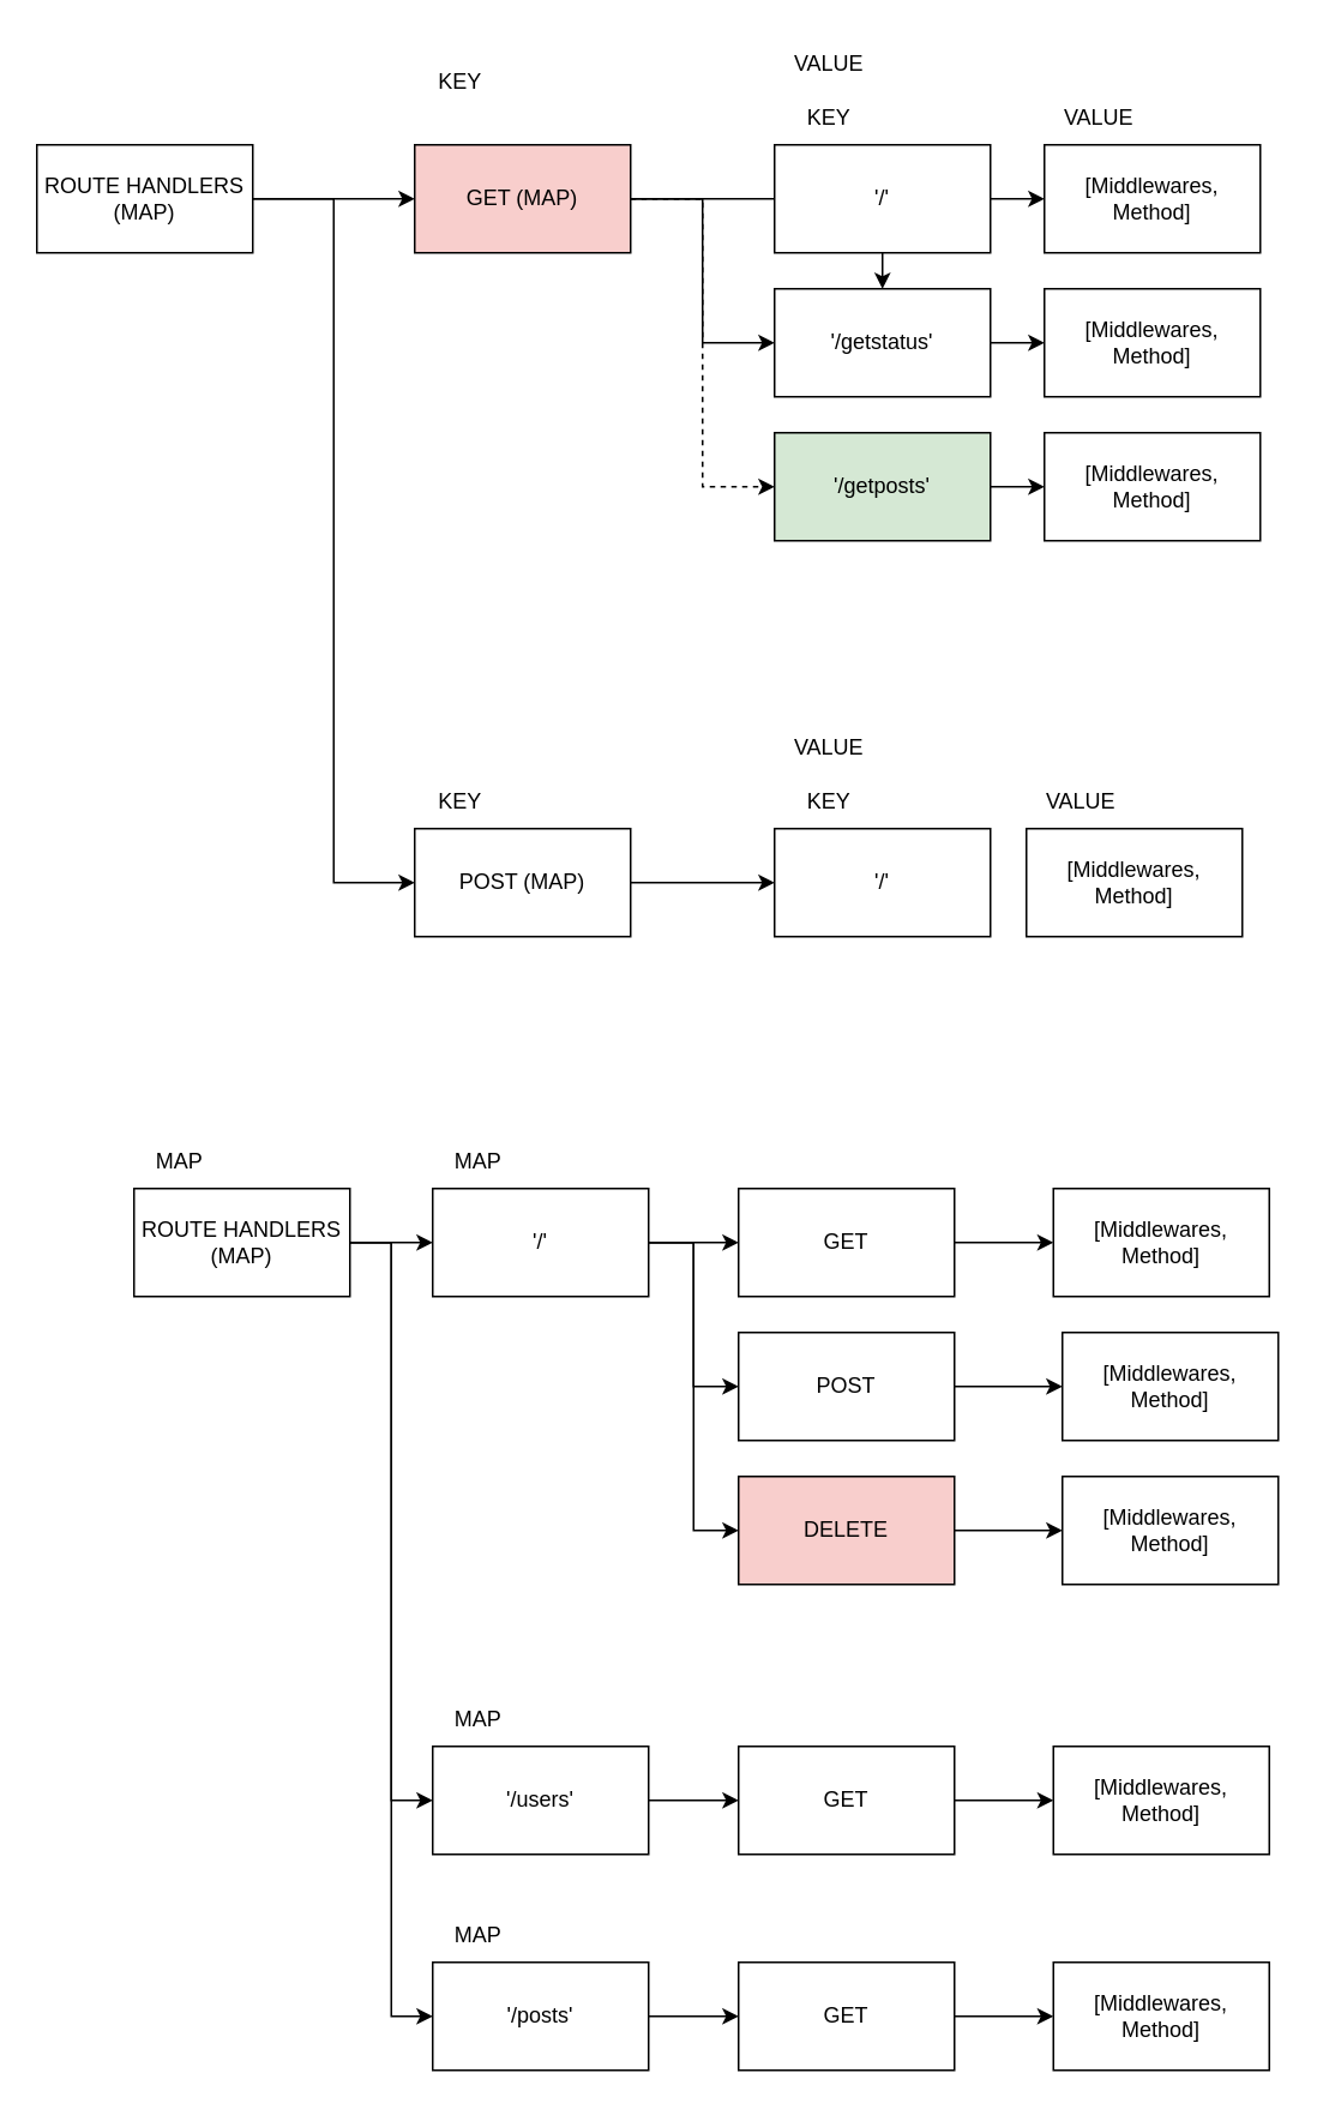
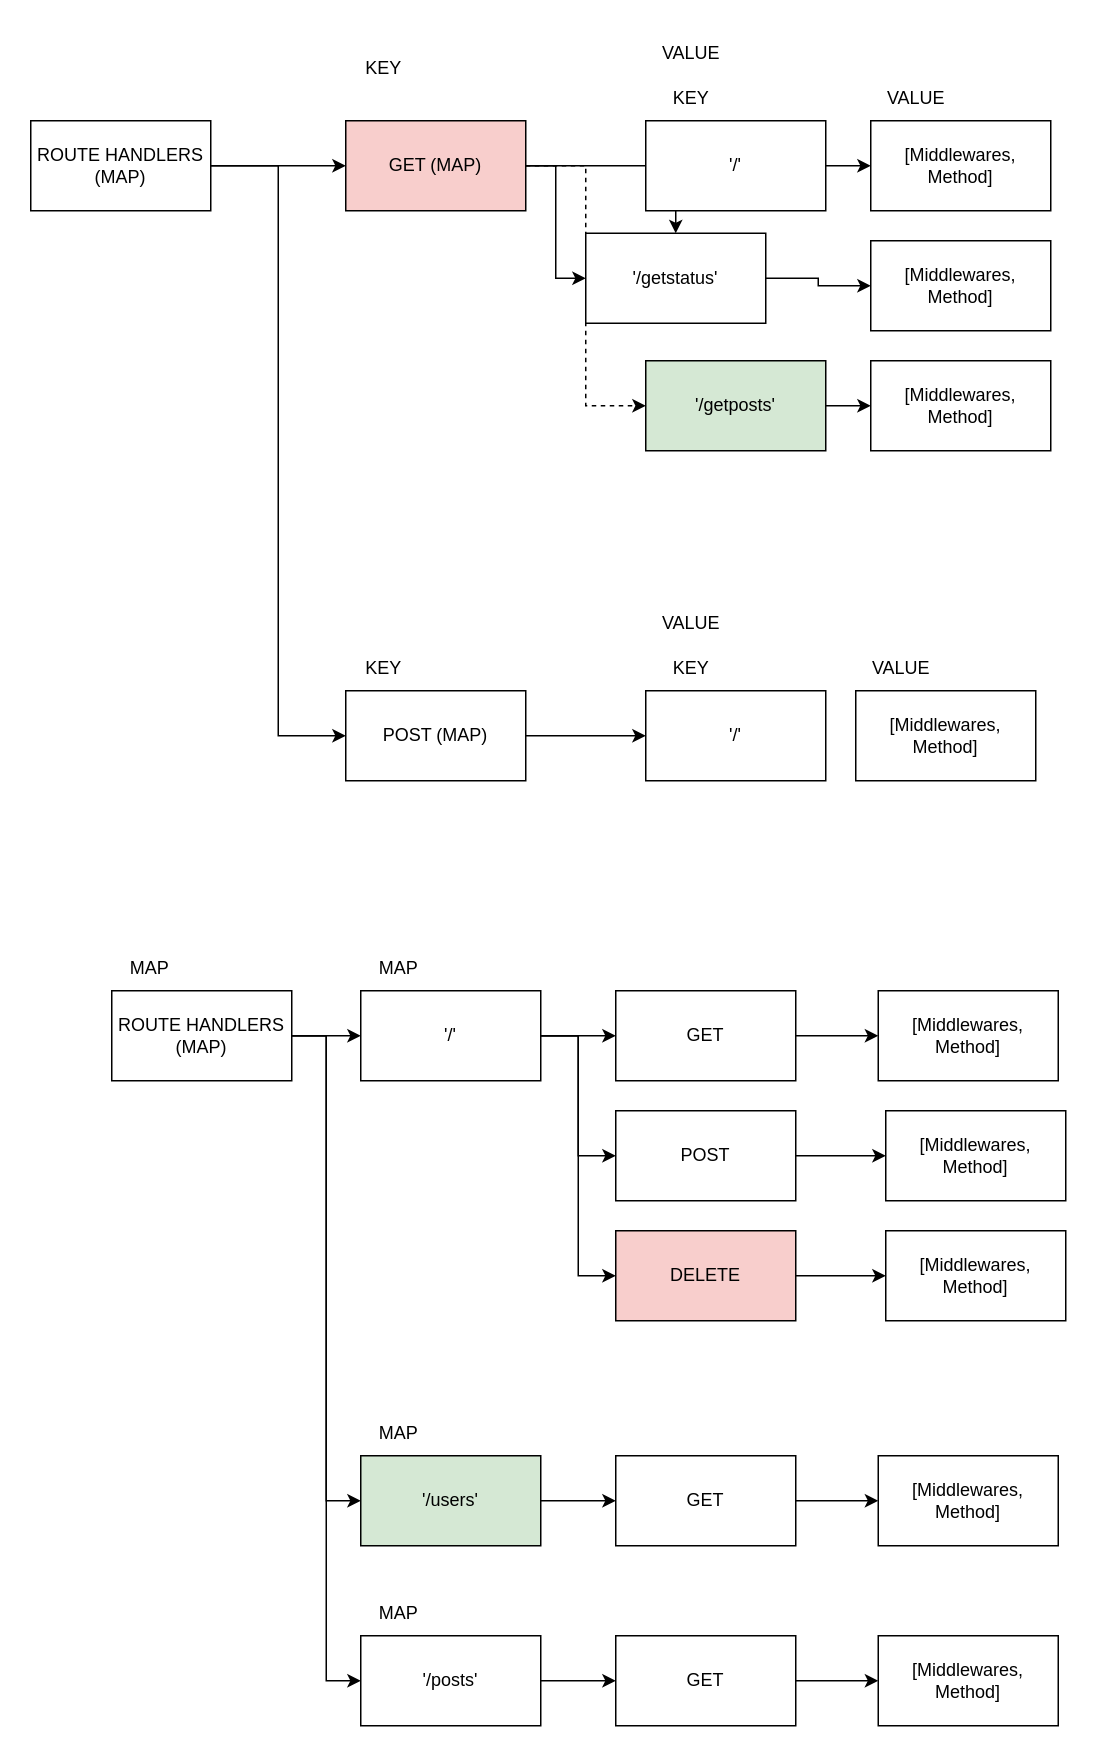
- <mxCell id="14" value="'/getstatus'" style="rounded=0;whiteSpace=wrap;html=1;" vertex="1" parent="1"><mxGeometry x="430" y="160" width="120" height="60" as="geometry" /></mxCell>
+ <mxCell id="14" value="'/getstatus'" style="rounded=0;whiteSpace=wrap;html=1;" vertex="1" parent="1"><mxGeometry x="390" y="155" width="120" height="60" as="geometry" /></mxCell>
- <mxCell id="41" value="'/users'" style="rounded=0;whiteSpace=wrap;html=1;" vertex="1" parent="1"><mxGeometry x="240" y="970" width="120" height="60" as="geometry" /></mxCell>
+ <mxCell id="41" value="'/users'" style="rounded=0;whiteSpace=wrap;html=1;fillColor=#d5e8d4;" vertex="1" parent="1"><mxGeometry x="240" y="970" width="120" height="60" as="geometry" /></mxCell>
